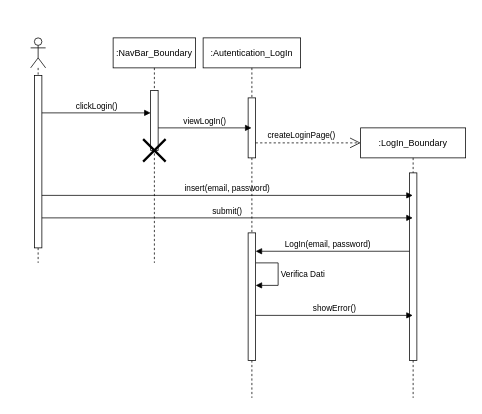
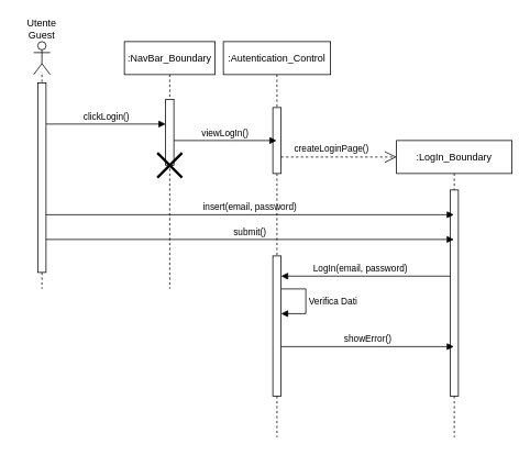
+ <mxCell id="6" value="Utente Guest" style="text;html=1;align=center;verticalAlign=middle;whiteSpace=wrap;rounded=0;" vertex="1" parent="1"><mxGeometry x="20" y="20" width="60" height="30" as="geometry" /></mxCell>
- <mxCell id="16" value=":Autentication_LogIn" style="shape=umlLifeline;perimeter=lifelinePerimeter;whiteSpace=wrap;html=1;container=1;dropTarget=0;collapsible=0;recursiveResize=0;outlineConnect=0;portConstraint=eastwest;newEdgeStyle={&quot;curved&quot;:0,&quot;rounded&quot;:0};" vertex="1" parent="1"><mxGeometry x="270" y="50" width="130" height="480" as="geometry" /></mxCell>
+ <mxCell id="16" value=":Autentication_Control" style="shape=umlLifeline;perimeter=lifelinePerimeter;whiteSpace=wrap;html=1;container=1;dropTarget=0;collapsible=0;recursiveResize=0;outlineConnect=0;portConstraint=eastwest;newEdgeStyle={&quot;curved&quot;:0,&quot;rounded&quot;:0};" vertex="1" parent="1"><mxGeometry x="270" y="50" width="130" height="480" as="geometry" /></mxCell>
